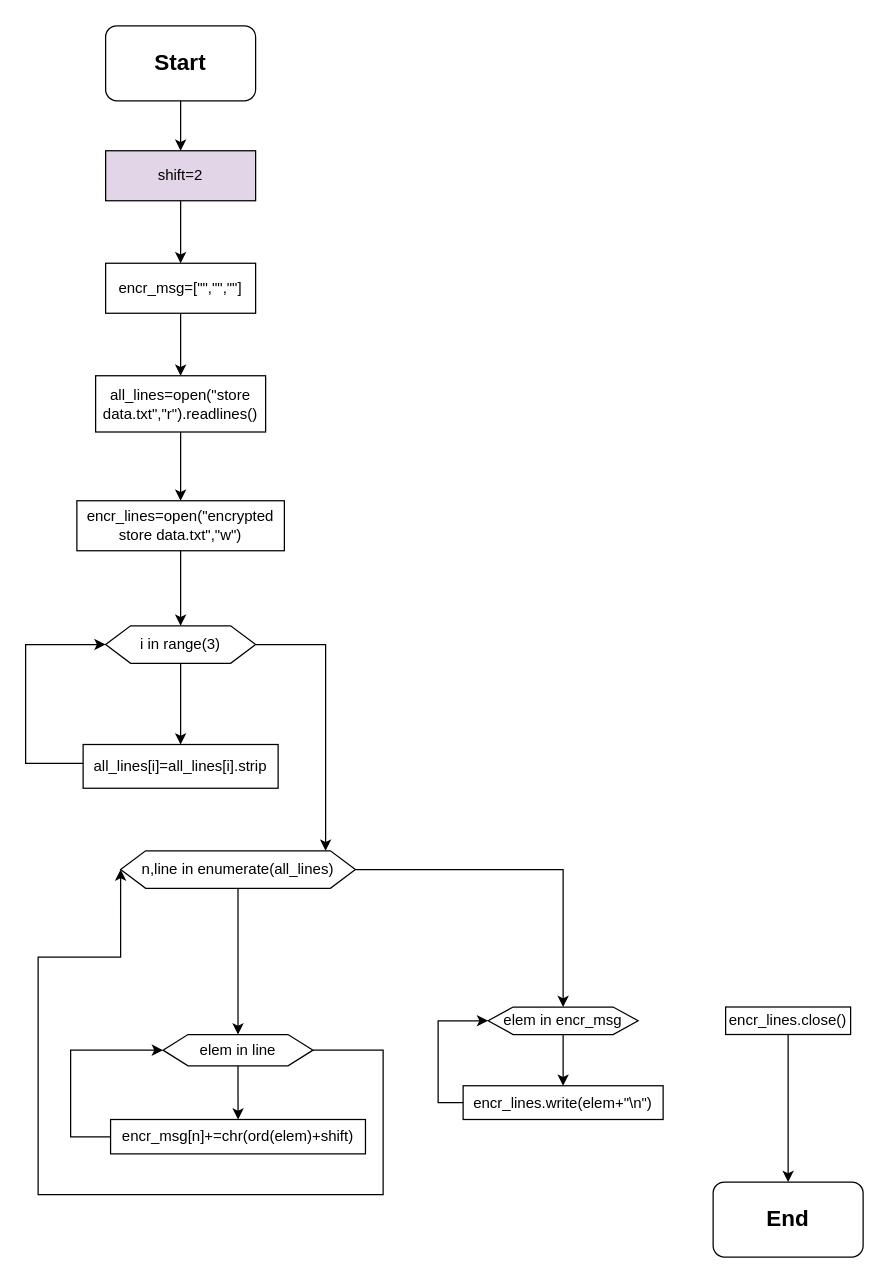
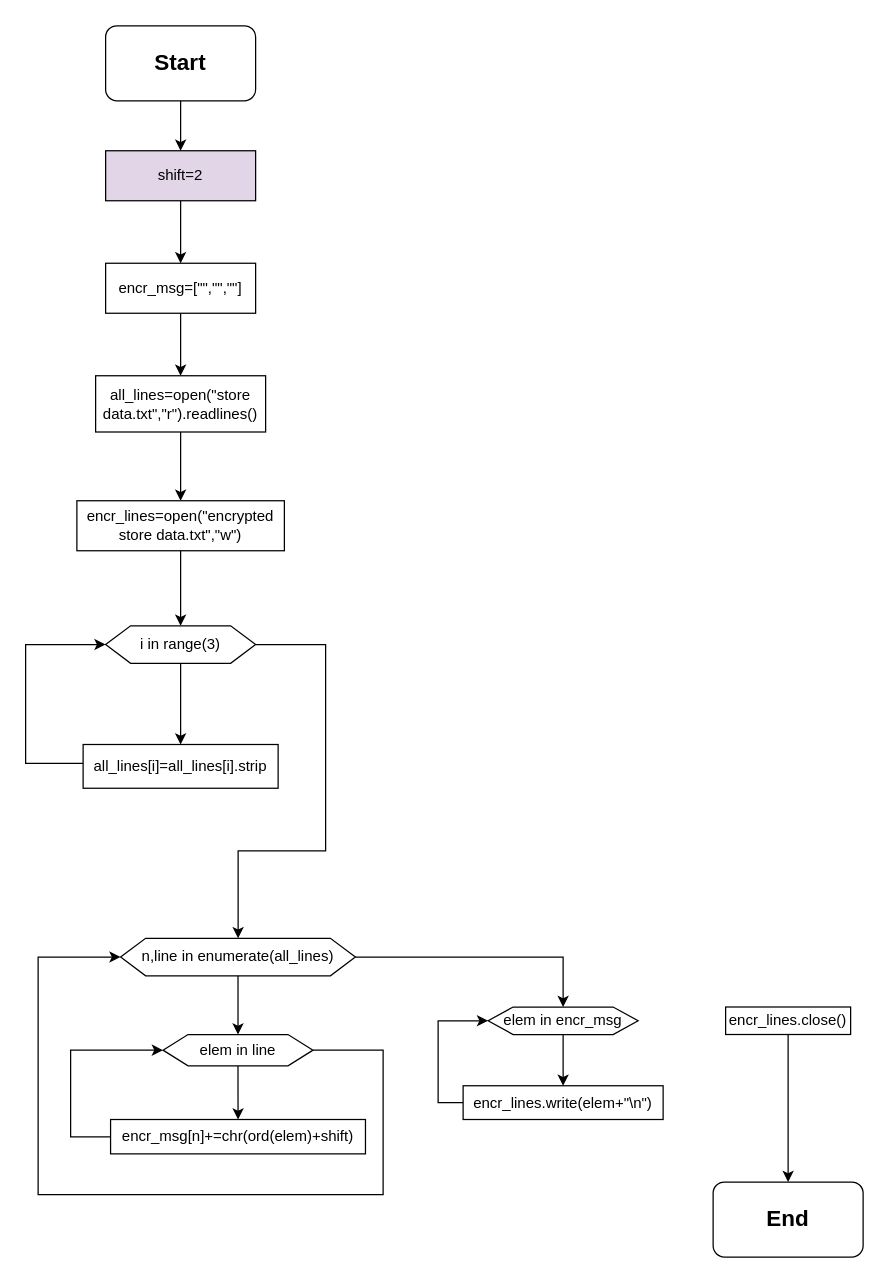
- <mxCell id="19" value="n,line in enumerate(all_lines)" style="shape=hexagon;perimeter=hexagonPerimeter2;whiteSpace=wrap;html=1;fixedSize=1;rounded=0;" vertex="1" parent="1"><mxGeometry x="95.99" y="680" width="187.83" height="30" as="geometry" /></mxCell>
+ <mxCell id="19" value="n,line in enumerate(all_lines)" style="shape=hexagon;perimeter=hexagonPerimeter2;whiteSpace=wrap;html=1;fixedSize=1;rounded=0;" vertex="1" parent="1"><mxGeometry x="95.99" y="750" width="187.83" height="30" as="geometry" /></mxCell>
